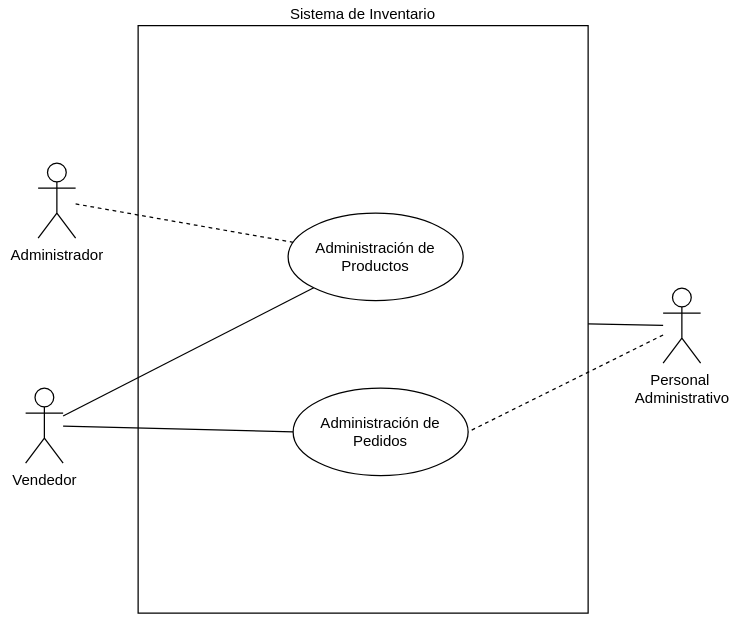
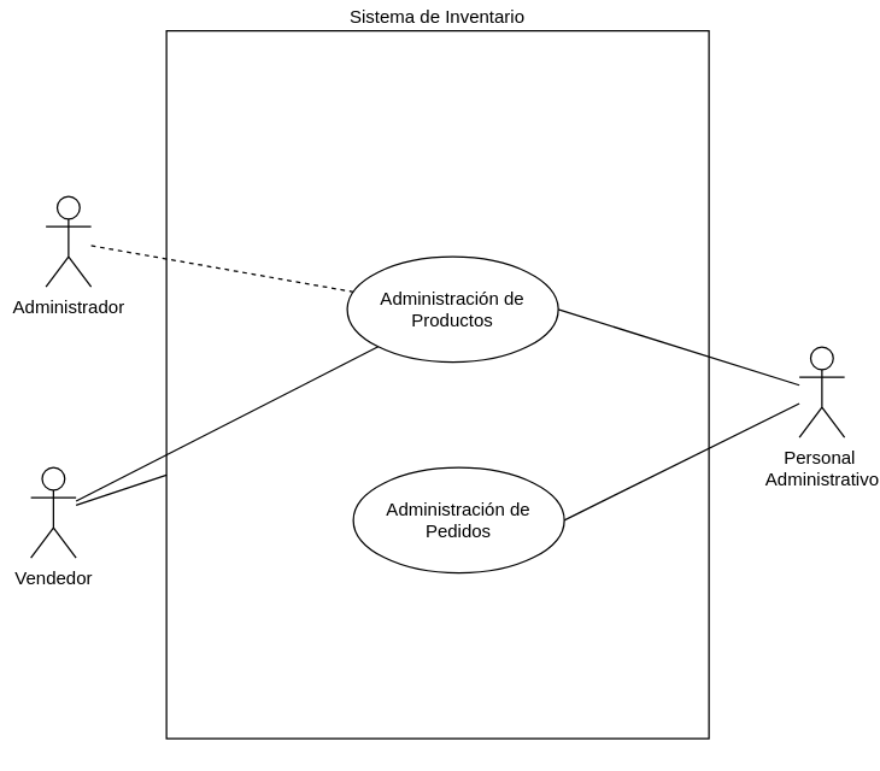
- <mxCell id="5" style="rounded=0;orthogonalLoop=1;jettySize=auto;html=1;endArrow=none;startFill=0;" edge="1" parent="1" source="7" target="2"><mxGeometry relative="1" as="geometry" /></mxCell>
+ <mxCell id="5" style="rounded=0;orthogonalLoop=1;jettySize=auto;html=1;entryX=1;entryY=0.5;entryDx=0;entryDy=0;endArrow=none;startFill=0;" edge="1" parent="1" source="7" target="11"><mxGeometry relative="1" as="geometry" /></mxCell>
- <mxCell id="6" style="rounded=0;orthogonalLoop=1;jettySize=auto;html=1;entryX=1;entryY=0.5;entryDx=0;entryDy=0;endArrow=none;startFill=0;dashed=1;" edge="1" parent="1" source="7" target="12"><mxGeometry relative="1" as="geometry" /></mxCell>
+ <mxCell id="6" style="rounded=0;orthogonalLoop=1;jettySize=auto;html=1;entryX=1;entryY=0.5;entryDx=0;entryDy=0;endArrow=none;startFill=0;" edge="1" parent="1" source="7" target="12"><mxGeometry relative="1" as="geometry" /></mxCell>
- <mxCell id="9" style="rounded=0;orthogonalLoop=1;jettySize=auto;html=1;entryX=0;entryY=0.5;entryDx=0;entryDy=0;endArrow=none;startFill=0;" edge="1" parent="1" source="10" target="12"><mxGeometry relative="1" as="geometry" /></mxCell>
+ <mxCell id="9" style="rounded=0;orthogonalLoop=1;jettySize=auto;html=1;endArrow=none;startFill=0;" edge="1" parent="1" source="10" target="2"><mxGeometry relative="1" as="geometry" /></mxCell>
